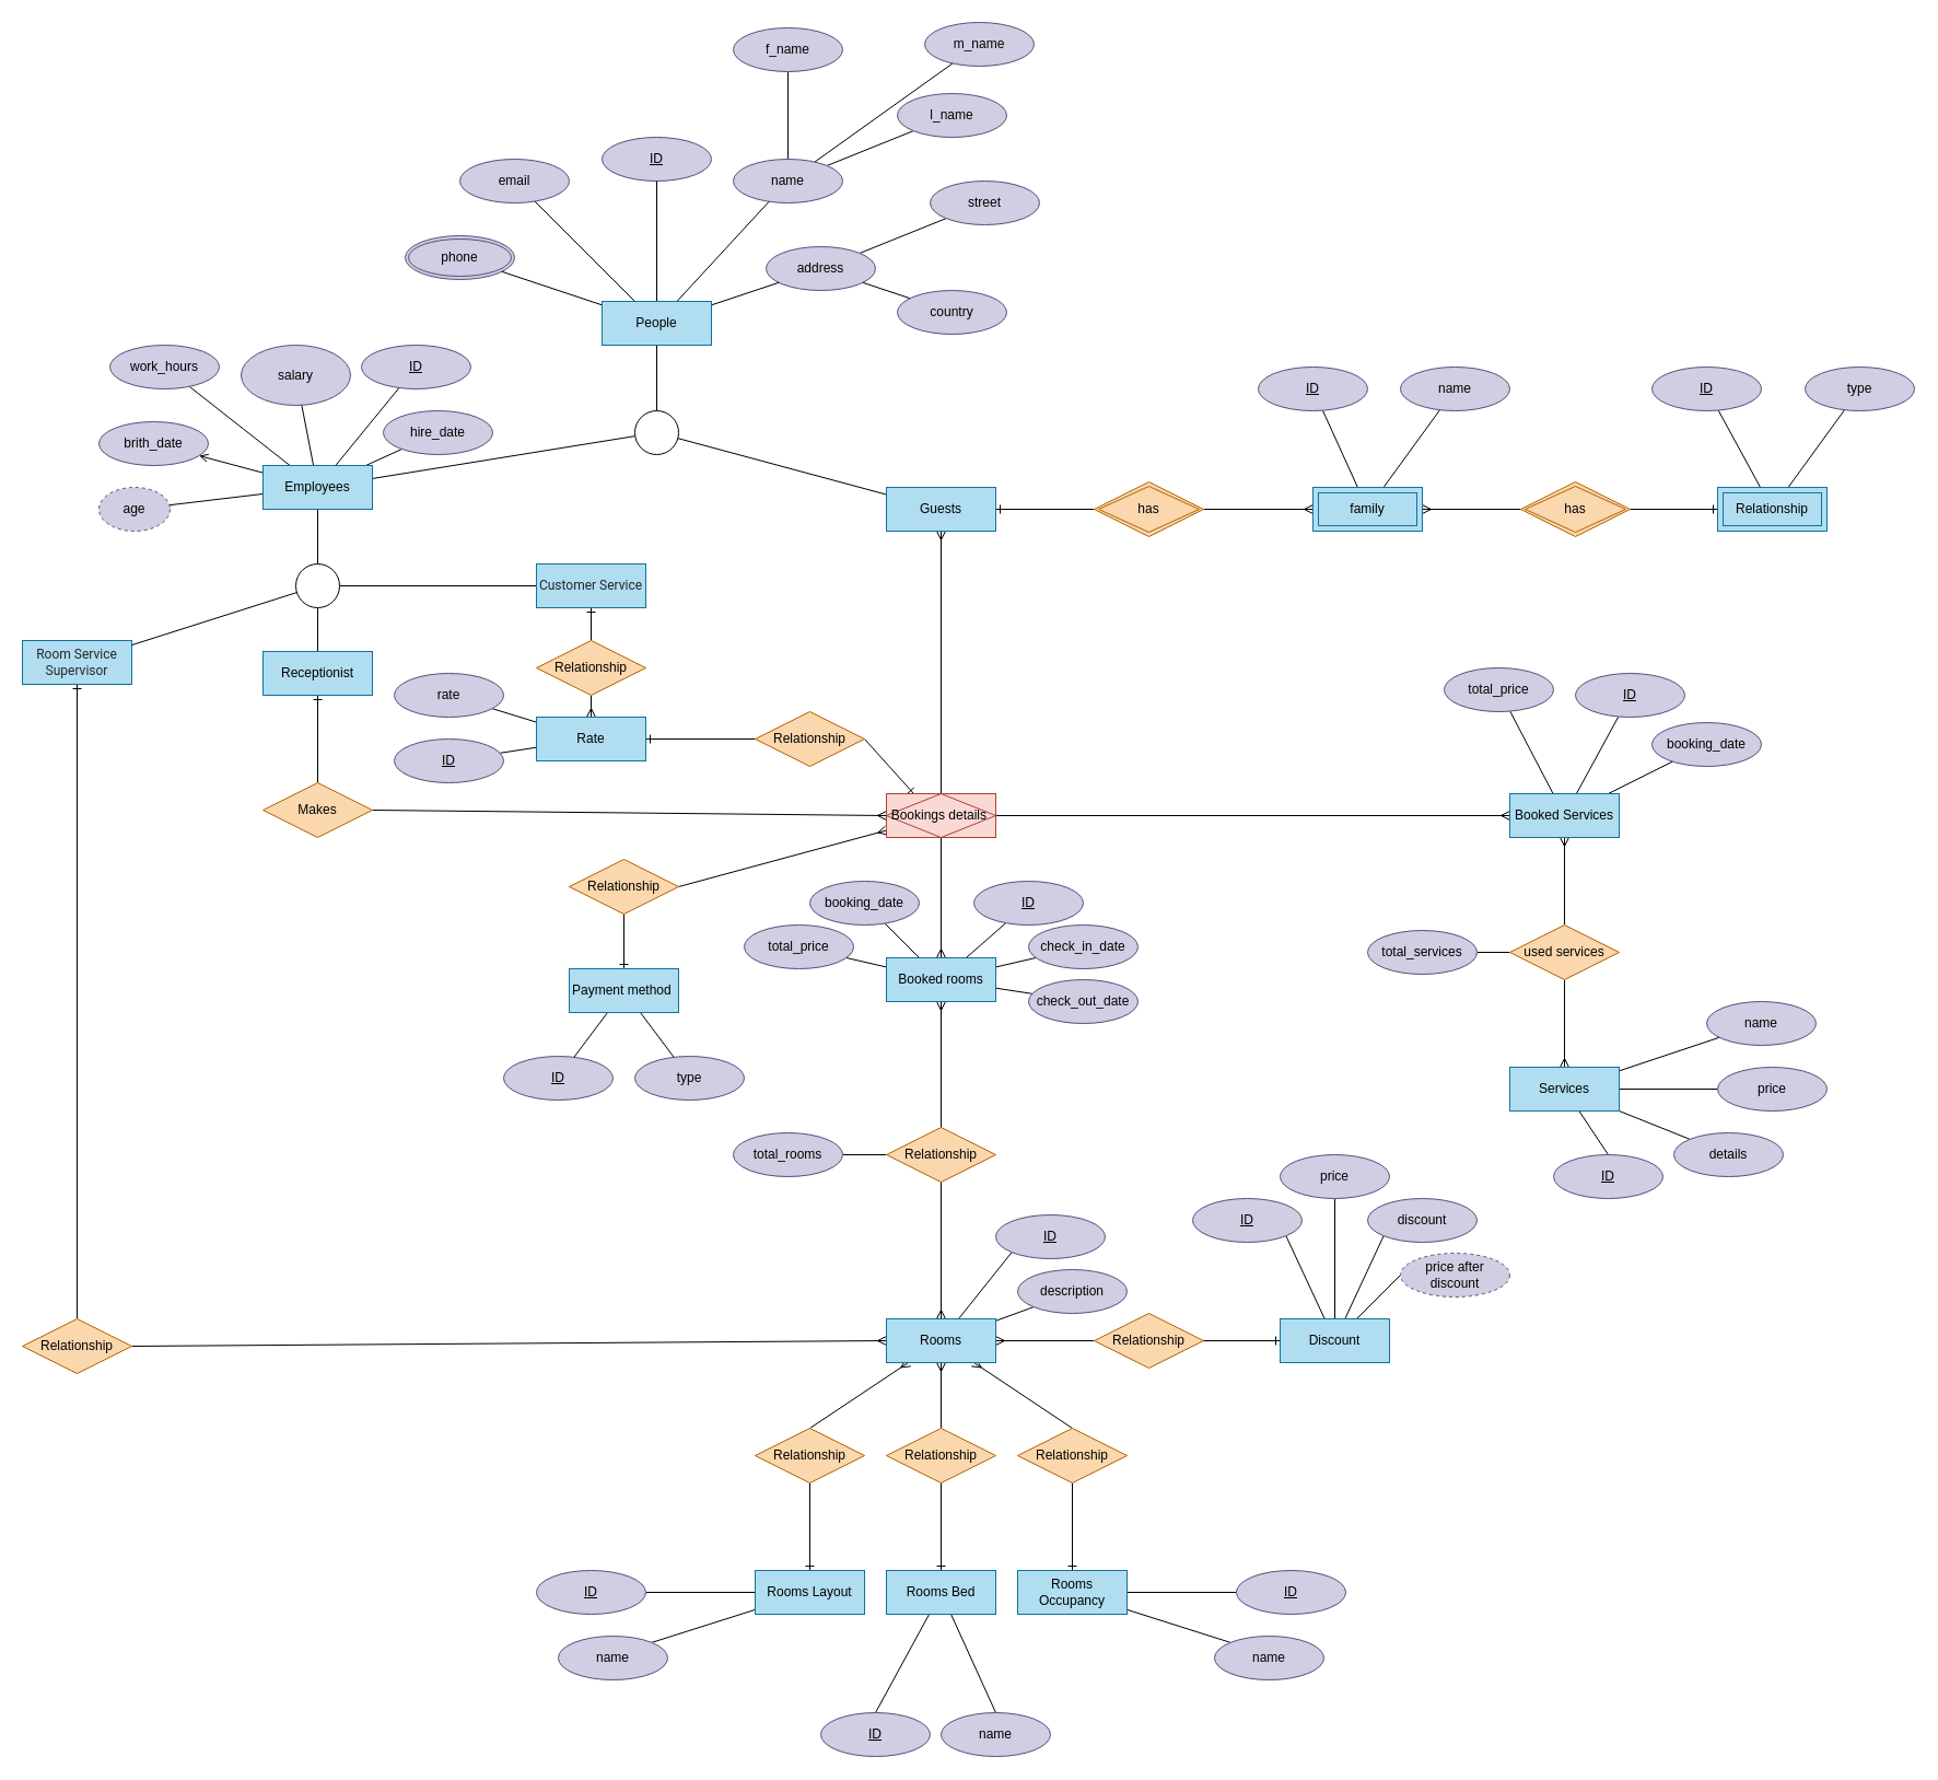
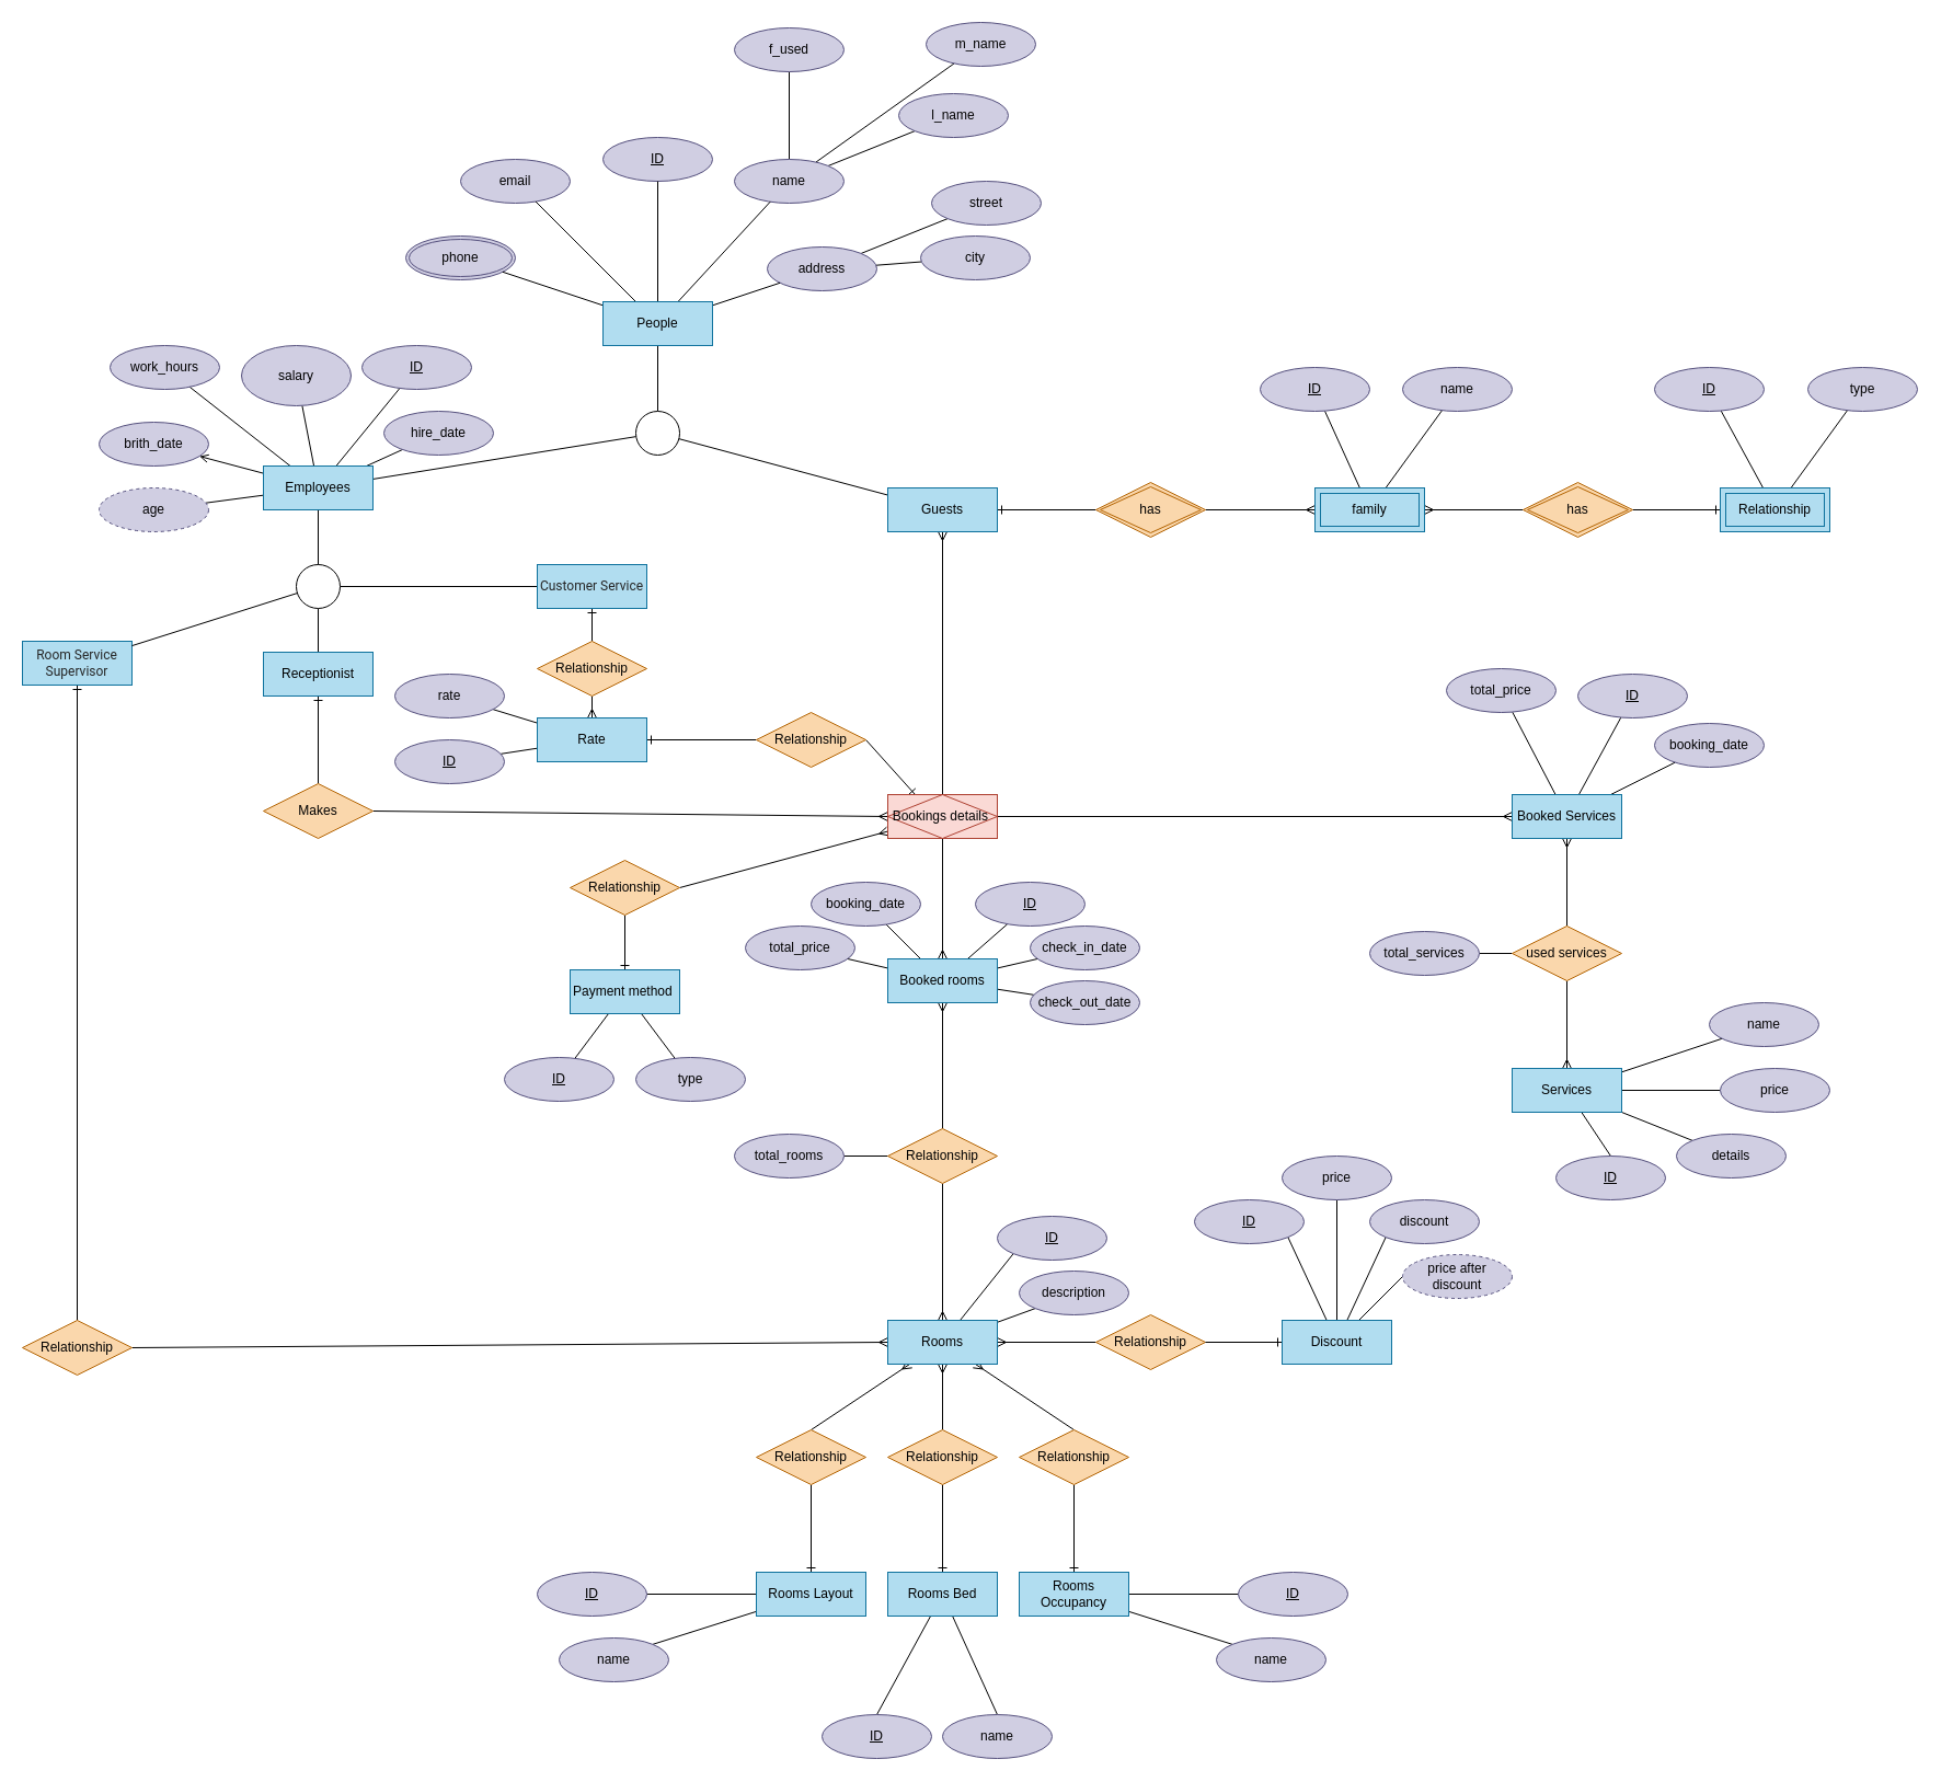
- <mxCell id="64" value="f_name" style="ellipse;whiteSpace=wrap;html=1;align=center;fontSize=12;fillColor=#d0cee2;strokeColor=#56517e;rounded=0;" parent="1" vertex="1"><mxGeometry x="670" y="25" width="100" height="40" as="geometry" /></mxCell>
+ <mxCell id="64" value="f_used" style="ellipse;whiteSpace=wrap;html=1;align=center;fontSize=12;fillColor=#d0cee2;strokeColor=#56517e;rounded=0;" parent="1" vertex="1"><mxGeometry x="670" y="25" width="100" height="40" as="geometry" /></mxCell>
+ <mxCell id="66" value="city" style="ellipse;whiteSpace=wrap;html=1;align=center;fontSize=12;fillColor=#d0cee2;strokeColor=#56517e;rounded=0;" parent="1" vertex="1"><mxGeometry x="840" y="215" width="100" height="40" as="geometry" /></mxCell>
+ <mxCell id="60" style="edgeStyle=none;rounded=0;orthogonalLoop=1;jettySize=auto;html=1;startArrow=none;startFill=0;endArrow=none;endFill=0;strokeColor=#000000;" edge="1" parent="1" source="62" target="66"><mxGeometry relative="1" as="geometry" /></mxCell>
- <mxCell id="61" style="edgeStyle=none;rounded=0;orthogonalLoop=1;jettySize=auto;html=1;startArrow=none;startFill=0;endArrow=none;endFill=0;strokeColor=#000000;" edge="1" parent="1" source="62" target="65"><mxGeometry relative="1" as="geometry" /></mxCell>
- <mxCell id="65" value="country" style="ellipse;whiteSpace=wrap;html=1;align=center;fontSize=12;fillColor=#d0cee2;strokeColor=#56517e;rounded=0;" parent="1" vertex="1"><mxGeometry x="820" y="265" width="100" height="40" as="geometry" /></mxCell>
- <mxCell id="115" value="age" style="ellipse;whiteSpace=wrap;html=1;align=center;dashed=1;fontSize=12;fillColor=#d0cee2;strokeColor=#56517e;" parent="1" vertex="1"><mxGeometry x="90" y="445" width="65" height="40" as="geometry" /></mxCell>
+ <mxCell id="115" value="age" style="ellipse;whiteSpace=wrap;html=1;align=center;dashed=1;fontSize=12;fillColor=#d0cee2;strokeColor=#56517e;" parent="1" vertex="1"><mxGeometry x="90" y="445" width="100" height="40" as="geometry" /></mxCell>
